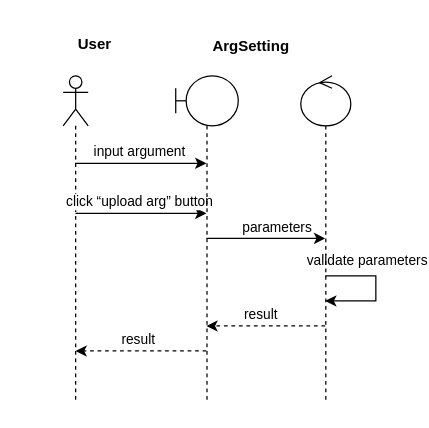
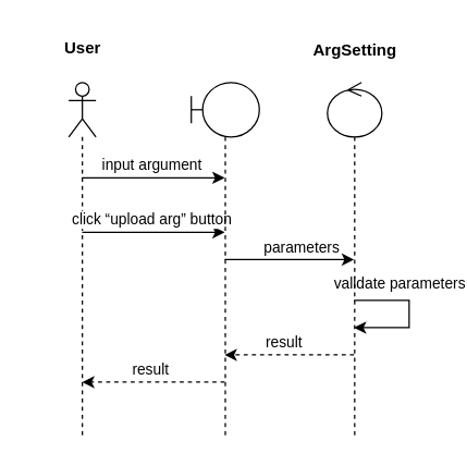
- <mxCell id="12" value="User" style="text;align=center;fontStyle=1;verticalAlign=middle;spacingLeft=3;spacingRight=3;strokeColor=none;rotatable=0;points=[[0,0.5],[1,0.5]];portConstraint=eastwest;html=1;" vertex="1" parent="1"><mxGeometry x="35" y="20" width="80" height="30" as="geometry" /></mxCell>
+ <mxCell id="12" value="User" style="text;align=center;fontStyle=1;verticalAlign=middle;spacingLeft=3;spacingRight=3;strokeColor=none;rotatable=0;points=[[0,0.5],[1,0.5]];portConstraint=eastwest;html=1;" vertex="1" parent="1"><mxGeometry x="20" y="20" width="80" height="30" as="geometry" /></mxCell>
- <mxCell id="18" value="ArgSetting" style="text;align=center;fontStyle=1;verticalAlign=middle;spacingLeft=3;spacingRight=3;strokeColor=none;rotatable=0;points=[[0,0.5],[1,0.5]];portConstraint=eastwest;html=1;" vertex="1" parent="1"><mxGeometry x="160" y="24" width="80" height="26" as="geometry" /></mxCell>
+ <mxCell id="18" value="ArgSetting" style="text;align=center;fontStyle=1;verticalAlign=middle;spacingLeft=3;spacingRight=3;strokeColor=none;rotatable=0;points=[[0,0.5],[1,0.5]];portConstraint=eastwest;html=1;" vertex="1" parent="1"><mxGeometry x="220" y="24" width="80" height="26" as="geometry" /></mxCell>
